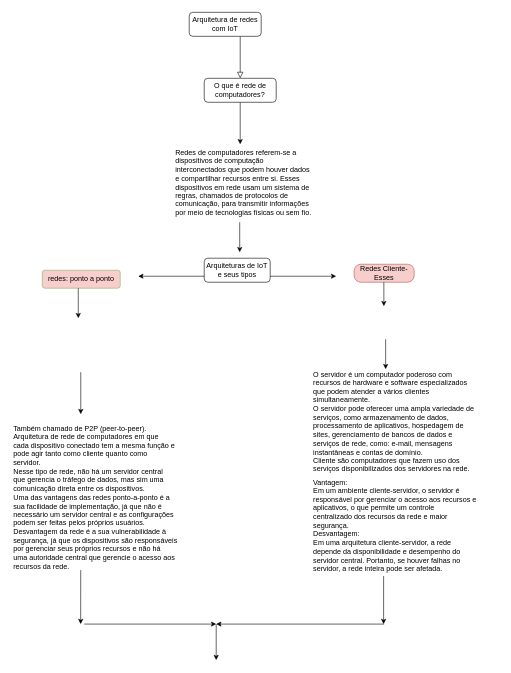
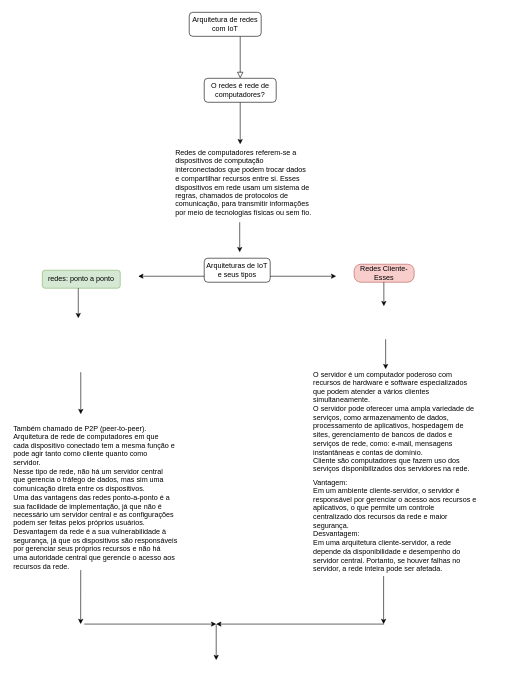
- <mxCell id="4" value="O que é rede de&lt;br&gt;computadores?" style="rounded=1;whiteSpace=wrap;html=1;fontSize=12;glass=0;strokeWidth=1;shadow=0;" parent="1" vertex="1"><mxGeometry x="340" y="130" width="120" height="40" as="geometry" /></mxCell>
+ <mxCell id="4" value="O redes é rede de&lt;br&gt;computadores?" style="rounded=1;whiteSpace=wrap;html=1;fontSize=12;glass=0;strokeWidth=1;shadow=0;" parent="1" vertex="1"><mxGeometry x="340" y="130" width="120" height="40" as="geometry" /></mxCell>
- <mxCell id="6" value="&lt;span class=&quot;OYPEnA text-decoration-none text-strikethrough-none&quot; style=&quot;color: rgb(0, 0, 0); font-weight: 400; font-style: normal;&quot;&gt;Redes de computadores referem-se a dispositivos de computação interconectados que podem houver dados e compartilhar recursos entre si. Esses dispositivos em rede usam um sistema de regras, chamados de protocolos de comunicação, para transmitir informações por meio de tecnologias físicas ou sem fio.&lt;/span&gt;" style="text;whiteSpace=wrap;html=1;" vertex="1" parent="1"><mxGeometry x="290" y="240" width="230" height="80" as="geometry" /></mxCell>
+ <mxCell id="6" value="&lt;span class=&quot;OYPEnA text-decoration-none text-strikethrough-none&quot; style=&quot;color: rgb(0, 0, 0); font-weight: 400; font-style: normal;&quot;&gt;Redes de computadores referem-se a dispositivos de computação interconectados que podem trocar dados e compartilhar recursos entre si. Esses dispositivos em rede usam um sistema de regras, chamados de protocolos de comunicação, para transmitir informações por meio de tecnologias físicas ou sem fio.&lt;/span&gt;" style="text;whiteSpace=wrap;html=1;" vertex="1" parent="1"><mxGeometry x="290" y="240" width="230" height="80" as="geometry" /></mxCell>
- <mxCell id="10" value="redes: ponto a ponto" style="rounded=1;whiteSpace=wrap;html=1;fillColor=#f8cecc;strokeColor=#82b366;" vertex="1" parent="1"><mxGeometry x="70" y="450" width="130" height="30" as="geometry" /></mxCell>
+ <mxCell id="10" value="redes: ponto a ponto" style="rounded=1;whiteSpace=wrap;html=1;fillColor=#d5e8d4;strokeColor=#82b366;" vertex="1" parent="1"><mxGeometry x="70" y="450" width="130" height="30" as="geometry" /></mxCell>
